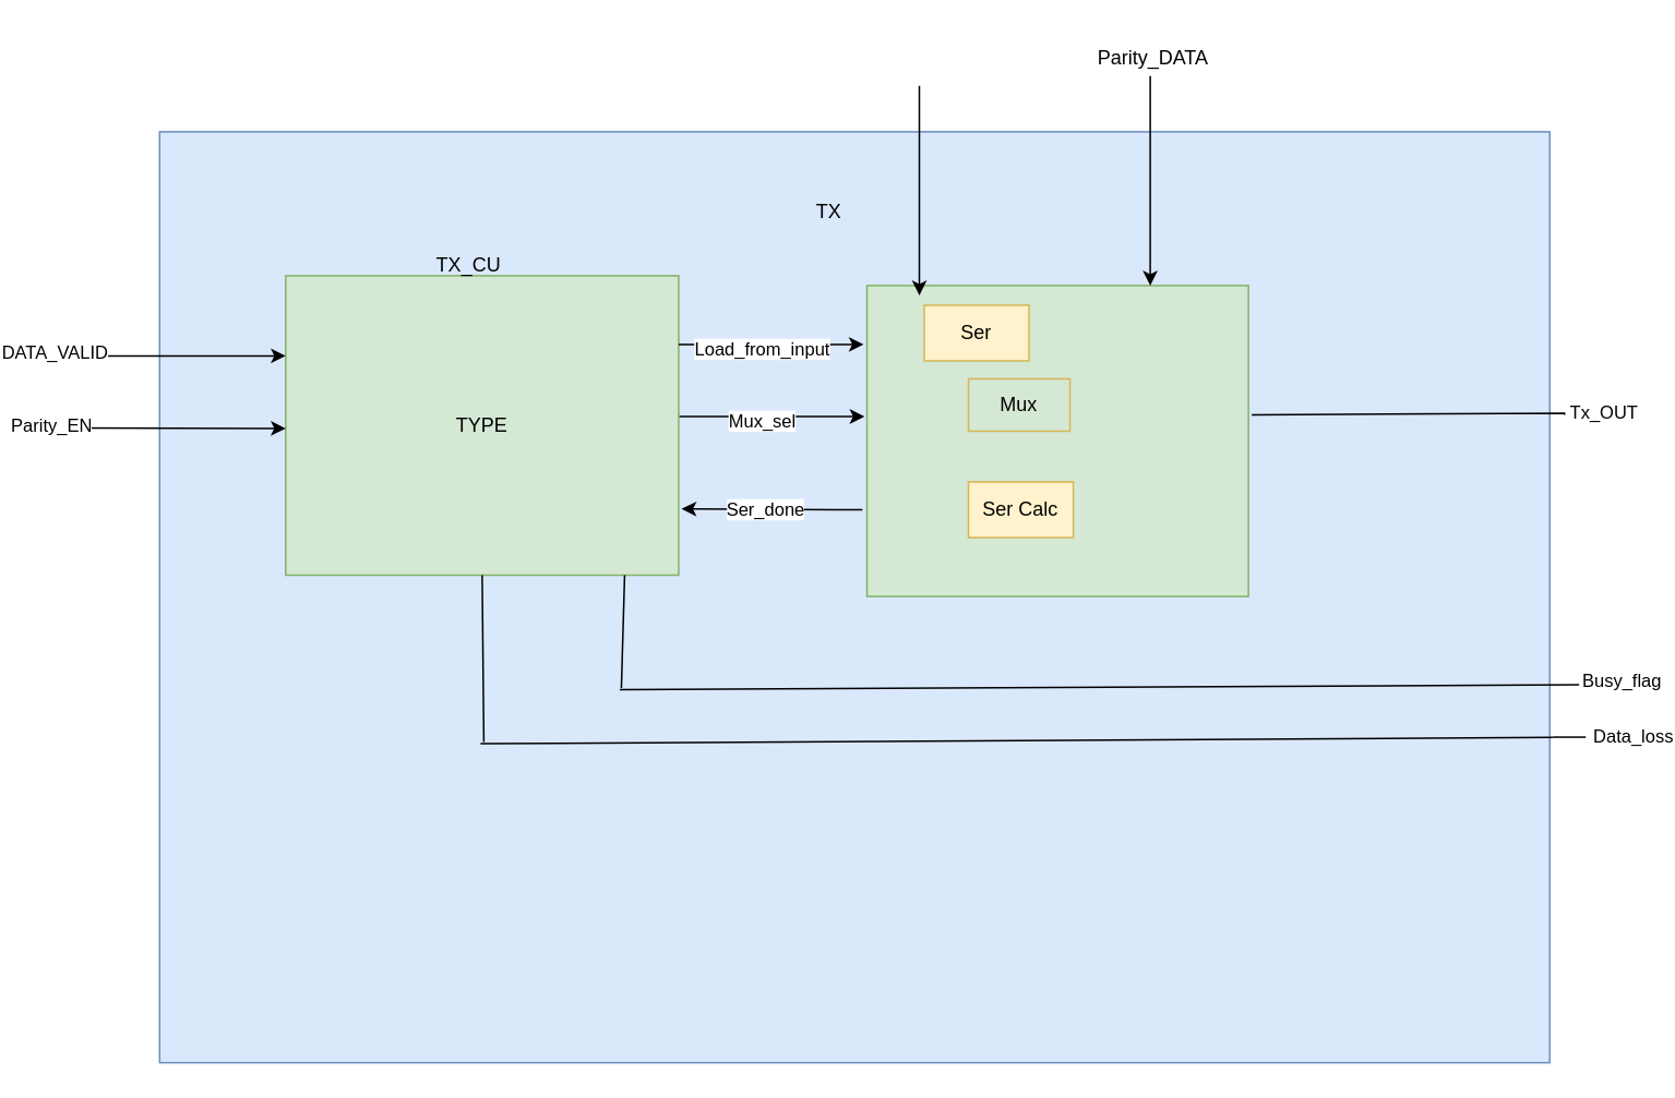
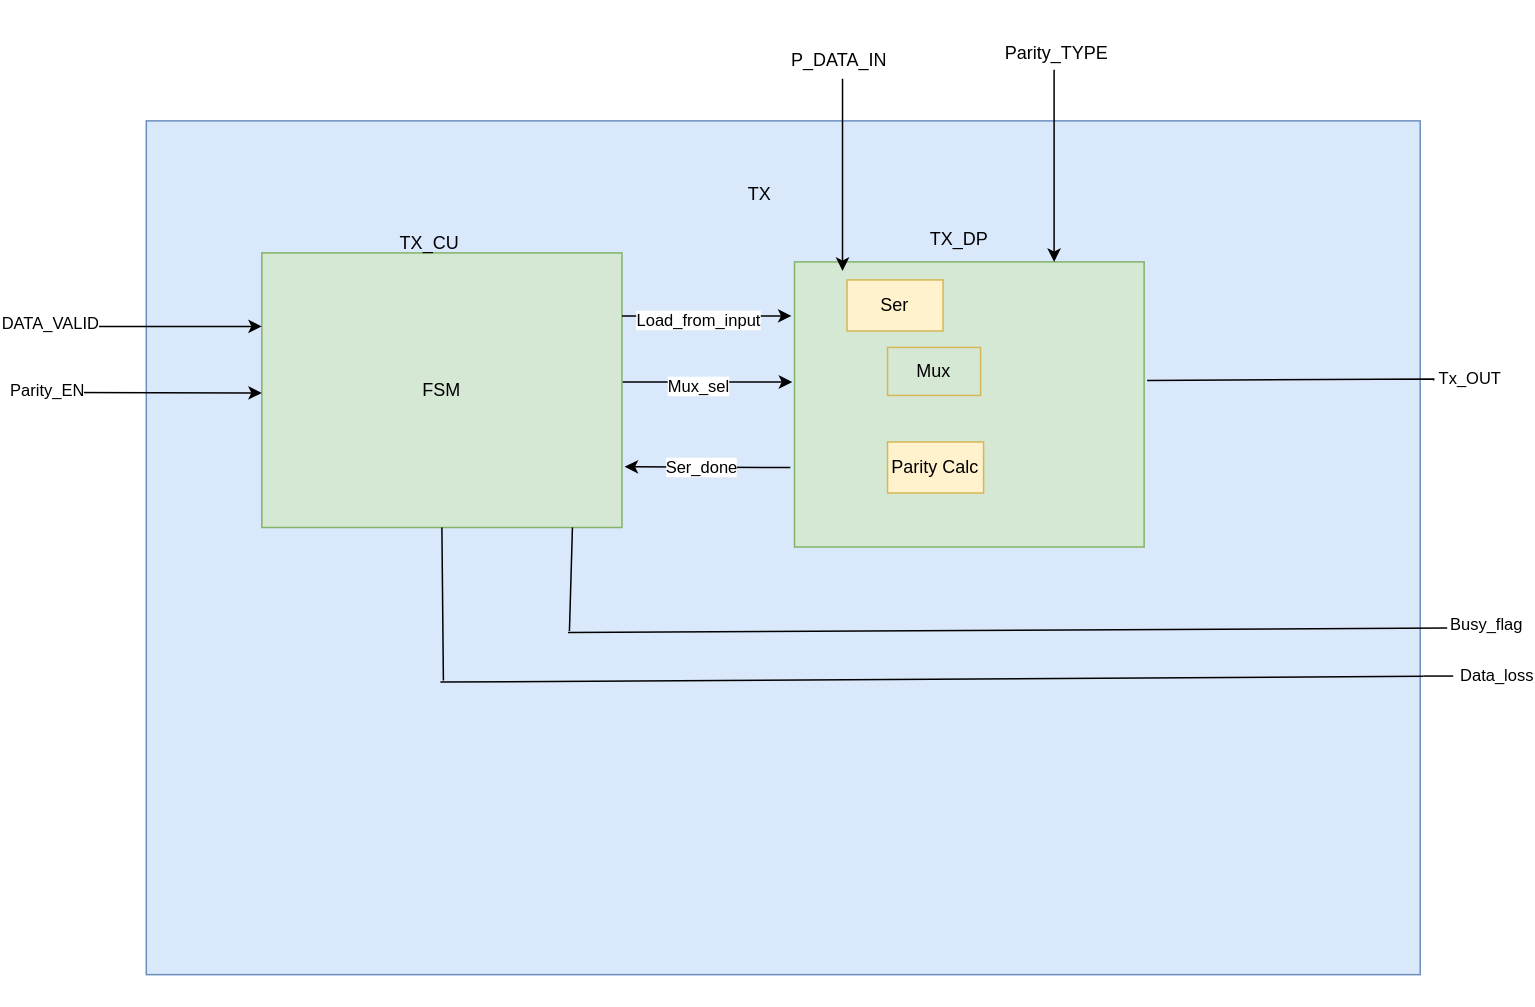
- <mxCell id="31" value="Parity_DATA" style="text;html=1;strokeColor=none;fillColor=none;align=center;verticalAlign=middle;whiteSpace=wrap;rounded=0;" parent="1" vertex="1"><mxGeometry x="653" y="20" width="60" height="30" as="geometry" /></mxCell>
+ <mxCell id="31" value="Parity_TYPE" style="text;html=1;strokeColor=none;fillColor=none;align=center;verticalAlign=middle;whiteSpace=wrap;rounded=0;" parent="1" vertex="1"><mxGeometry x="653" y="20" width="60" height="30" as="geometry" /></mxCell>
+ <mxCell id="30" value="P_DATA_IN" style="text;html=1;strokeColor=none;fillColor=none;align=center;verticalAlign=middle;whiteSpace=wrap;rounded=0;" parent="1" vertex="1"><mxGeometry x="508" width="60" height="30" as="geometry" y="25" /></mxCell>
+ <mxCell id="6" value="TX_DP" style="text;html=1;strokeColor=none;fillColor=none;align=center;verticalAlign=middle;whiteSpace=wrap;rounded=0;" parent="1" vertex="1"><mxGeometry x="588" y="144" width="60" height="30" as="geometry" /></mxCell>
- <mxCell id="3" value="TYPE" style="rounded=0;whiteSpace=wrap;html=1;fillColor=#d5e8d4;strokeColor=#82b366;" parent="1" vertex="1"><mxGeometry x="153" y="168" width="240" height="183" as="geometry" /></mxCell>
+ <mxCell id="3" value="FSM" style="rounded=0;whiteSpace=wrap;html=1;fillColor=#d5e8d4;strokeColor=#82b366;" parent="1" vertex="1"><mxGeometry x="153" y="168" width="240" height="183" as="geometry" /></mxCell>
- <mxCell id="9" value="Ser Calc" style="rounded=0;whiteSpace=wrap;html=1;fillColor=#fff2cc;strokeColor=#d6b656;" parent="1" vertex="1"><mxGeometry x="570" y="294" width="64" height="34" as="geometry" /></mxCell>
+ <mxCell id="9" value="Parity Calc" style="rounded=0;whiteSpace=wrap;html=1;fillColor=#fff2cc;strokeColor=#d6b656;" parent="1" vertex="1"><mxGeometry x="570" y="294" width="64" height="34" as="geometry" /></mxCell>
